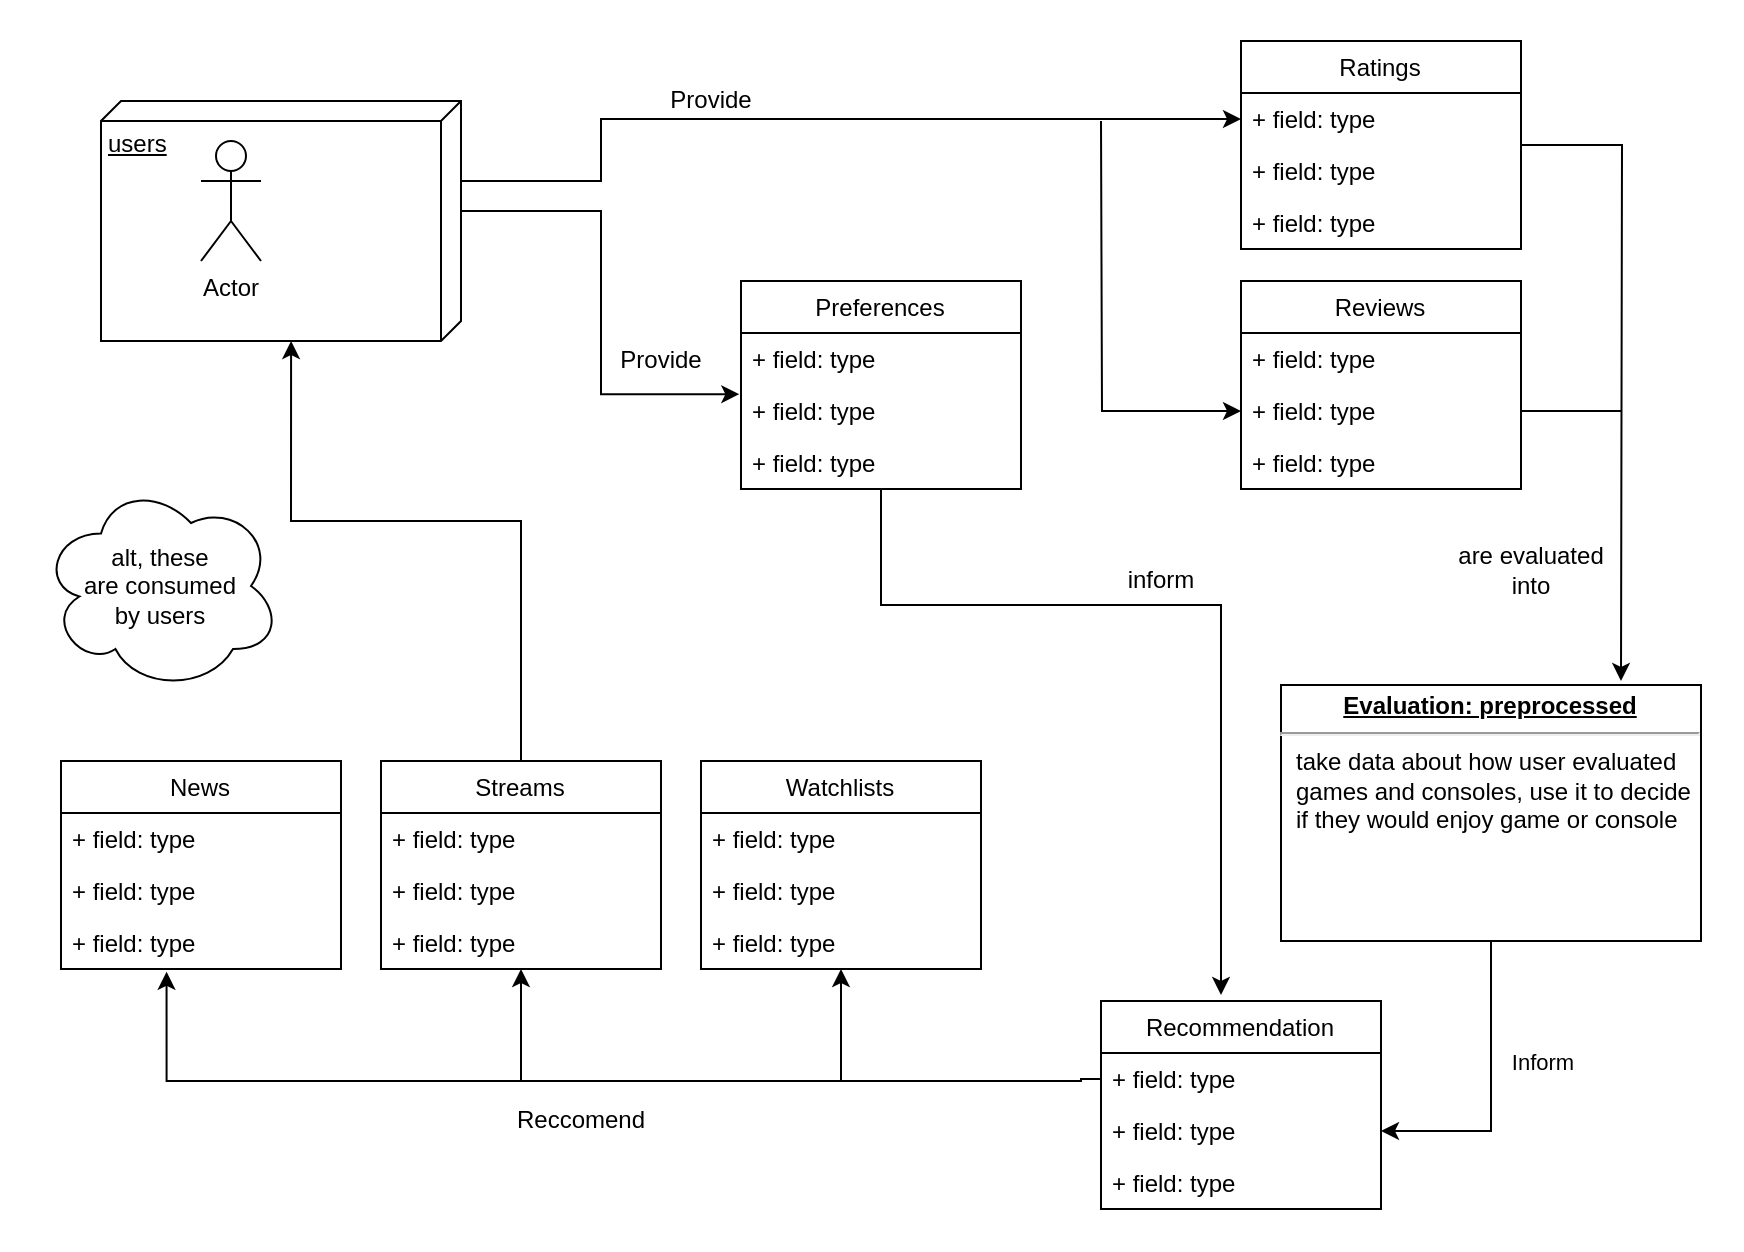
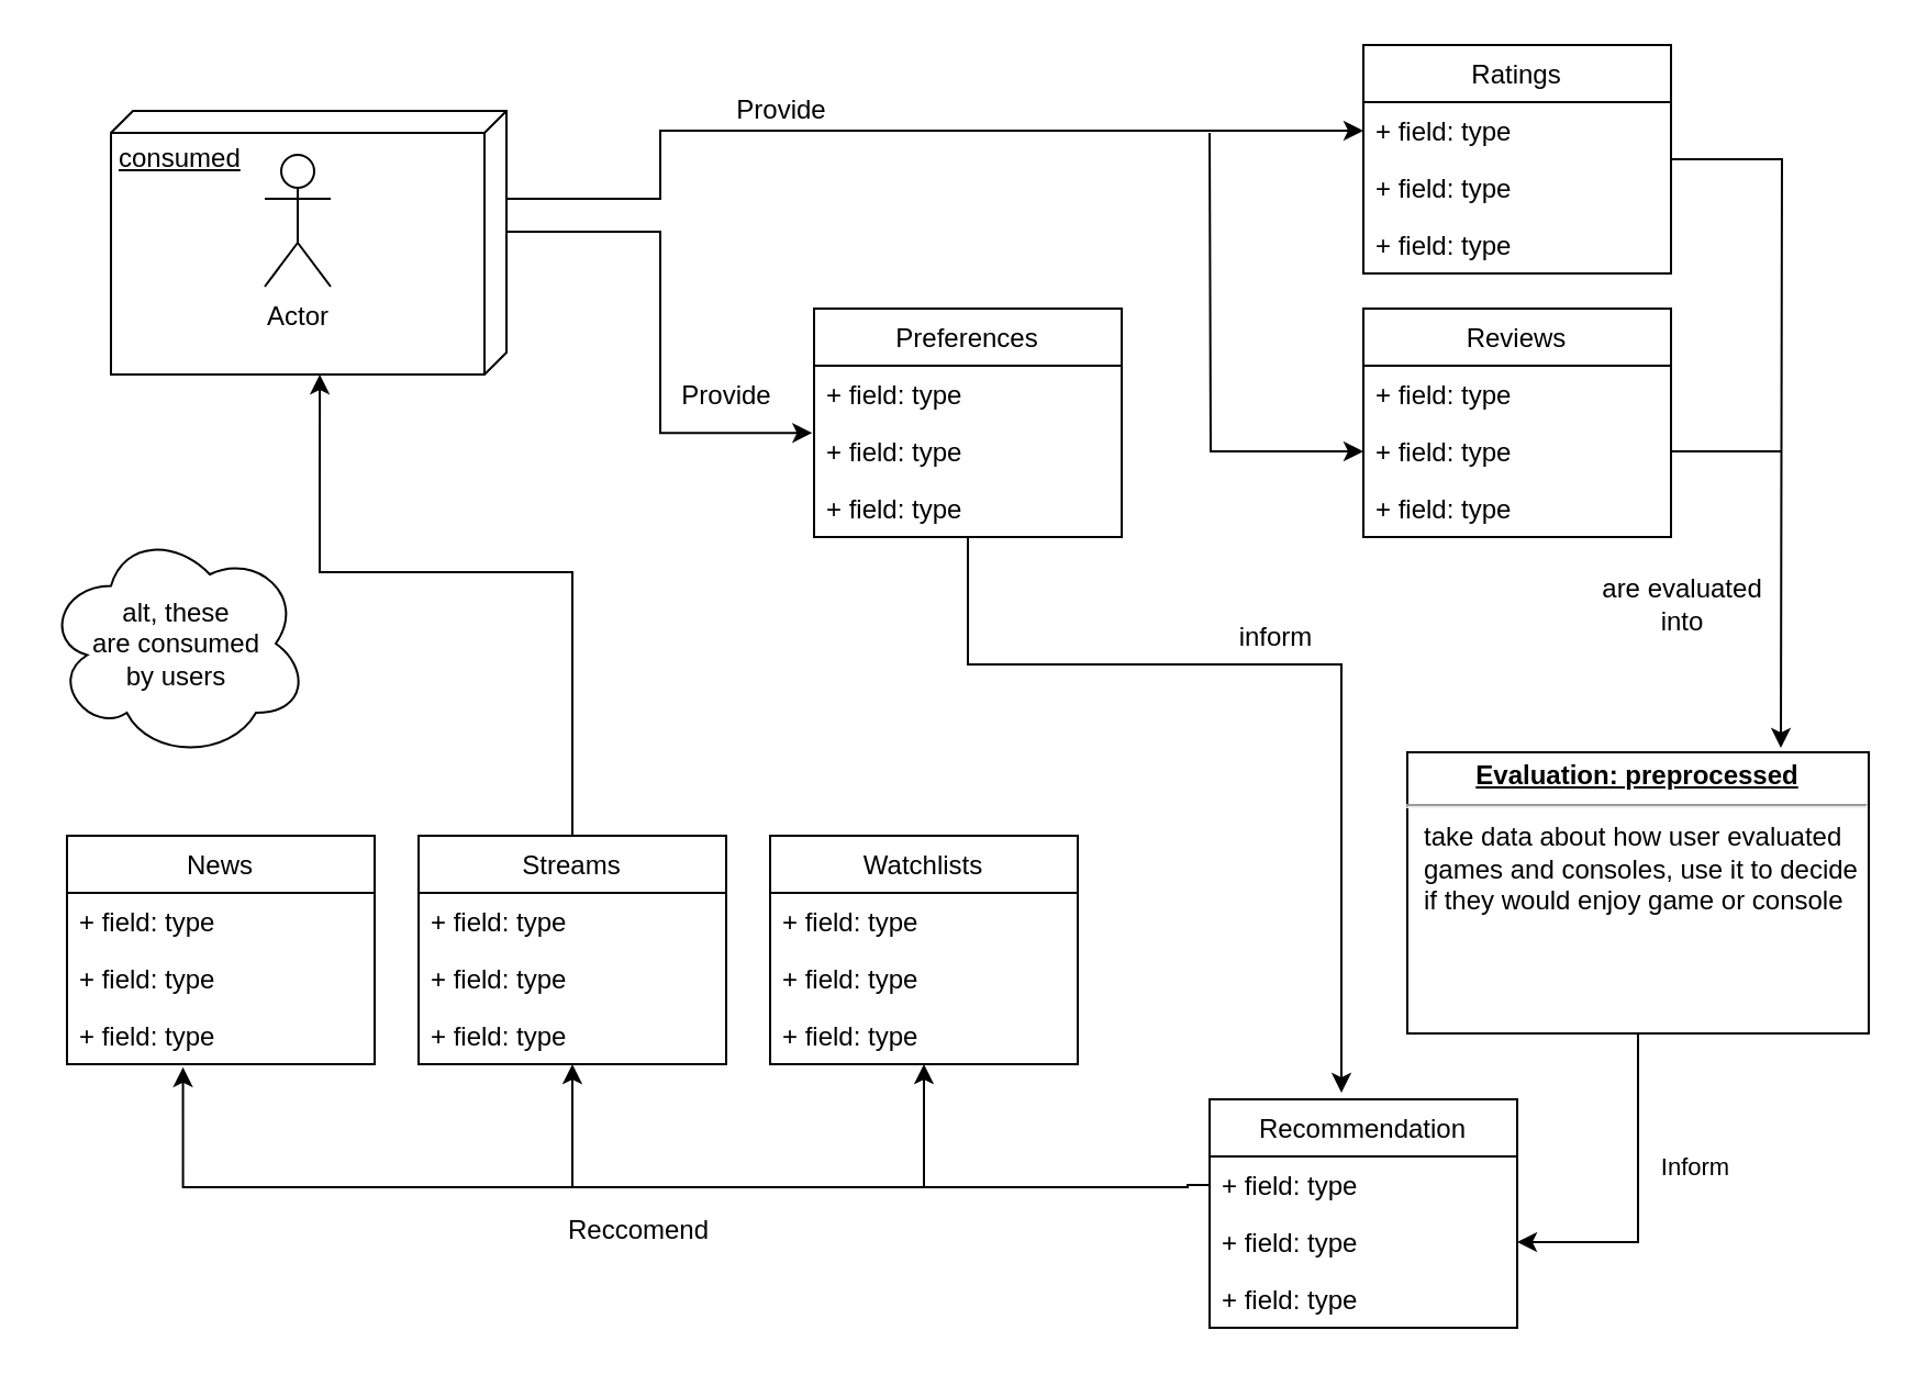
- <mxCell id="5" value="users" style="verticalAlign=top;align=left;spacingTop=8;spacingLeft=2;spacingRight=12;shape=cube;size=10;direction=south;fontStyle=4;html=1;" vertex="1" parent="1"><mxGeometry x="50" y="50" width="180" height="120" as="geometry" /></mxCell>
+ <mxCell id="5" value="consumed" style="verticalAlign=top;align=left;spacingTop=8;spacingLeft=2;spacingRight=12;shape=cube;size=10;direction=south;fontStyle=4;html=1;" vertex="1" parent="1"><mxGeometry x="50" y="50" width="180" height="120" as="geometry" /></mxCell>
- <mxCell id="6" value="Actor" style="shape=umlActor;verticalLabelPosition=bottom;verticalAlign=top;html=1;outlineConnect=0;" vertex="1" parent="1"><mxGeometry x="100" y="70" width="30" height="60" as="geometry" /></mxCell>
+ <mxCell id="6" value="Actor" style="shape=umlActor;verticalLabelPosition=bottom;verticalAlign=top;html=1;outlineConnect=0;" vertex="1" parent="1"><mxGeometry x="120" y="70" width="30" height="60" as="geometry" /></mxCell>
- <mxCell id="49" value="are evaluated &lt;br&gt;into" style="text;html=1;align=center;verticalAlign=middle;resizable=0;points=[];autosize=1;" vertex="1" parent="1"><mxGeometry x="720" y="270" width="90" height="30" as="geometry" /></mxCell>
+ <mxCell id="49" value="are evaluated &lt;br&gt;into" style="text;html=1;align=center;verticalAlign=middle;resizable=0;points=[];autosize=1;" vertex="1" parent="1"><mxGeometry x="720" y="260" width="90" height="30" as="geometry" /></mxCell>
